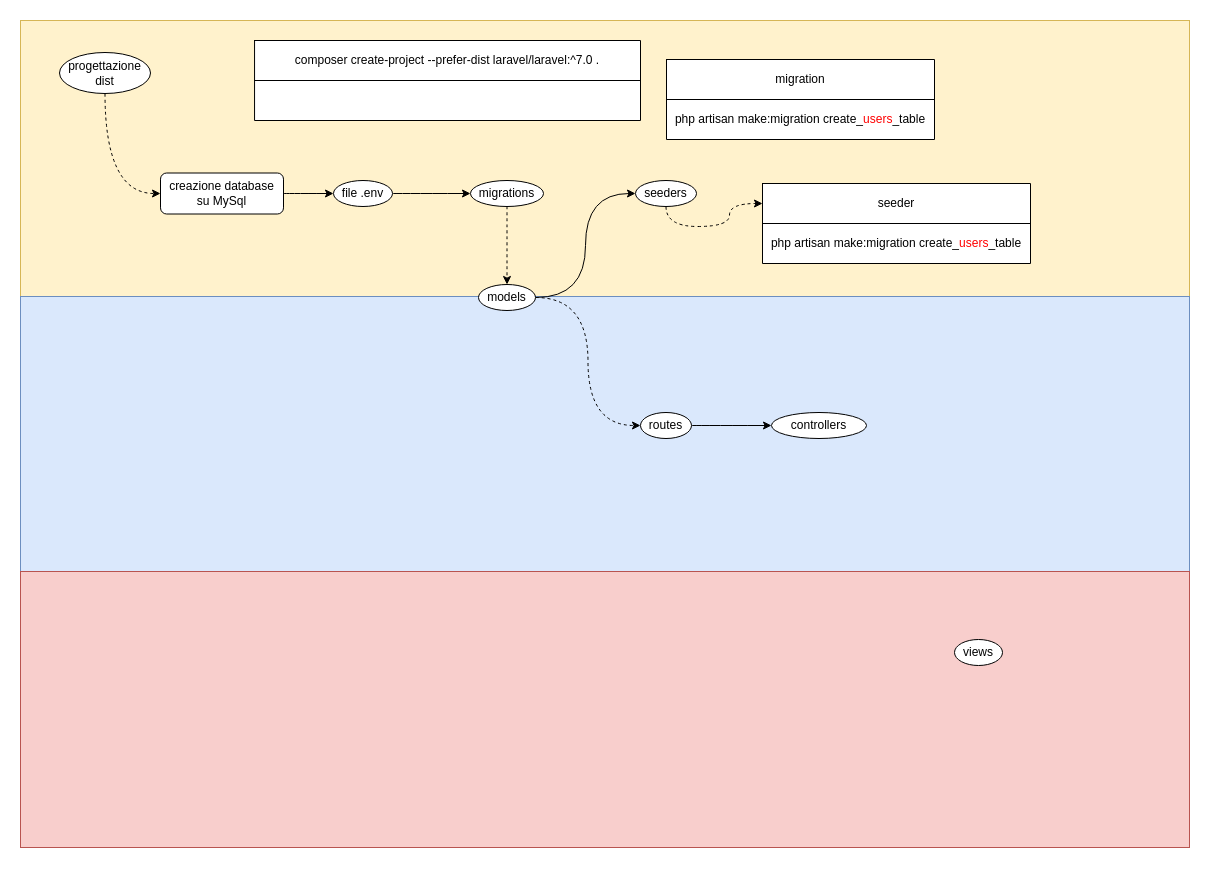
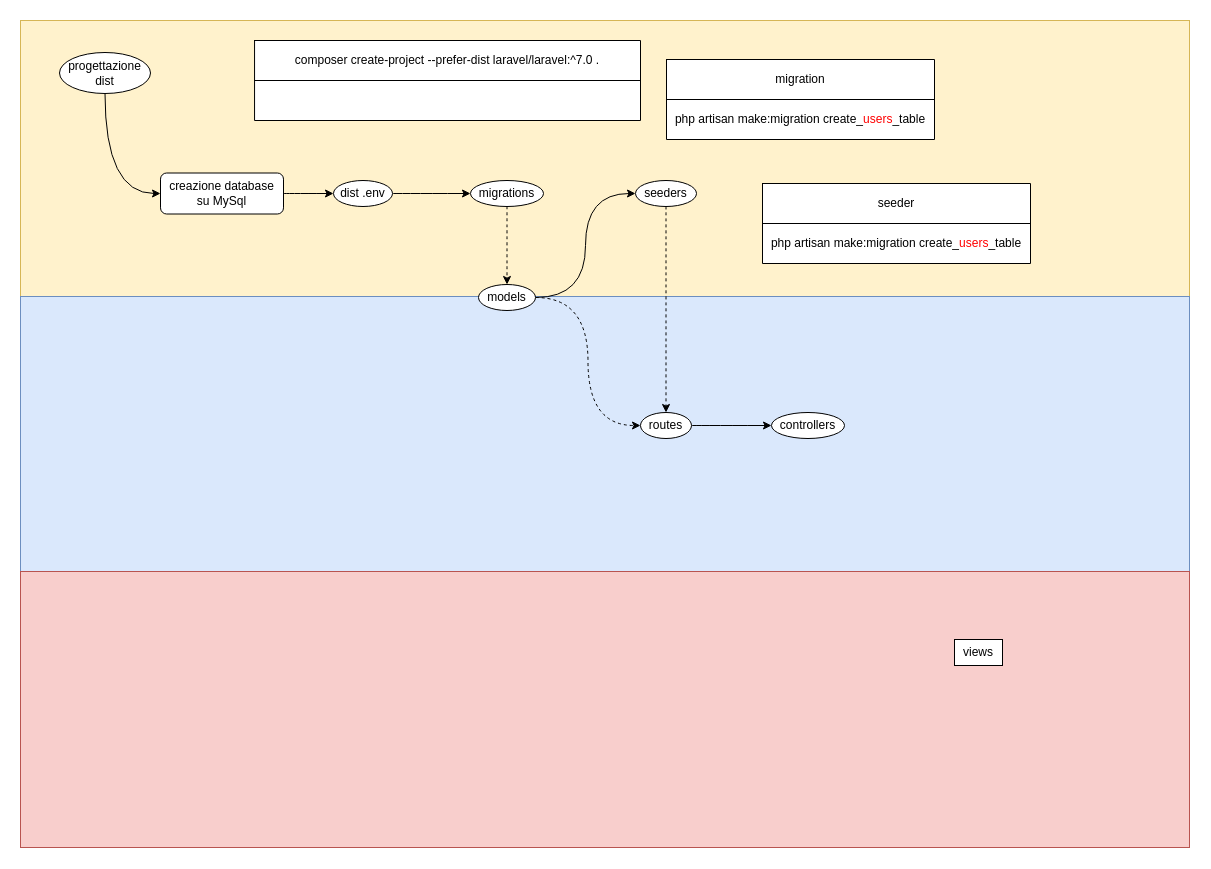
- <mxCell id="19" value="" style="edgeStyle=orthogonalEdgeStyle;curved=1;rounded=0;orthogonalLoop=1;jettySize=auto;html=1;entryX=0;entryY=0.5;entryDx=0;entryDy=0;exitX=0.5;exitY=1;exitDx=0;exitDy=0;dashed=1;" parent="1" source="20" target="22" edge="1"><mxGeometry relative="1" as="geometry"><mxPoint x="144" y="192.75" as="targetPoint" /></mxGeometry></mxCell>
+ <mxCell id="19" value="" style="edgeStyle=orthogonalEdgeStyle;curved=1;rounded=0;orthogonalLoop=1;jettySize=auto;html=1;entryX=0;entryY=0.5;entryDx=0;entryDy=0;exitX=0.5;exitY=1;exitDx=0;exitDy=0;" parent="1" source="20" target="22" edge="1"><mxGeometry relative="1" as="geometry"><mxPoint x="144" y="192.75" as="targetPoint" /></mxGeometry></mxCell>
- <mxCell id="10" value="file .env" style="ellipse;whiteSpace=wrap;html=1;" parent="1" vertex="1"><mxGeometry x="333" y="180" width="59" height="26" as="geometry" /></mxCell>
+ <mxCell id="10" value="dist .env" style="ellipse;whiteSpace=wrap;html=1;" parent="1" vertex="1"><mxGeometry x="333" y="180" width="59" height="26" as="geometry" /></mxCell>
- <mxCell id="13" style="edgeStyle=orthogonalEdgeStyle;curved=1;rounded=0;orthogonalLoop=1;jettySize=auto;html=1;exitX=0.5;exitY=1;exitDx=0;exitDy=0;dashed=1;" parent="1" source="14" target="35" edge="1"><mxGeometry relative="1" as="geometry" /></mxCell>
+ <mxCell id="13" style="edgeStyle=orthogonalEdgeStyle;curved=1;rounded=0;orthogonalLoop=1;jettySize=auto;html=1;exitX=0.5;exitY=1;exitDx=0;exitDy=0;entryX=0.5;entryY=0;entryDx=0;entryDy=0;dashed=1;" parent="1" source="14" target="16" edge="1"><mxGeometry relative="1" as="geometry" /></mxCell>
- <mxCell id="17" value="controllers" style="ellipse;whiteSpace=wrap;html=1;" parent="1" vertex="1"><mxGeometry x="771" y="412" width="95" height="26" as="geometry" /></mxCell>
+ <mxCell id="17" value="controllers" style="ellipse;whiteSpace=wrap;html=1;" parent="1" vertex="1"><mxGeometry x="771" y="412" width="73" height="26" as="geometry" /></mxCell>
- <mxCell id="18" value="views" style="ellipse;whiteSpace=wrap;html=1;" parent="1" vertex="1"><mxGeometry x="954" y="639" width="48" height="26" as="geometry" /></mxCell>
+ <mxCell id="18" value="views" style="whiteSpace=wrap;html=1;rounded=0;" parent="1" vertex="1"><mxGeometry x="954" y="639" width="48" height="26" as="geometry" /></mxCell>
